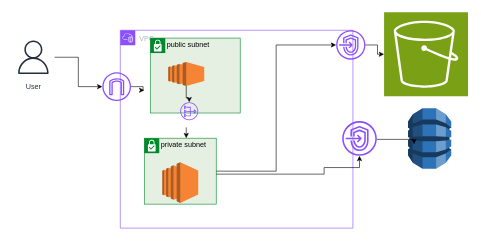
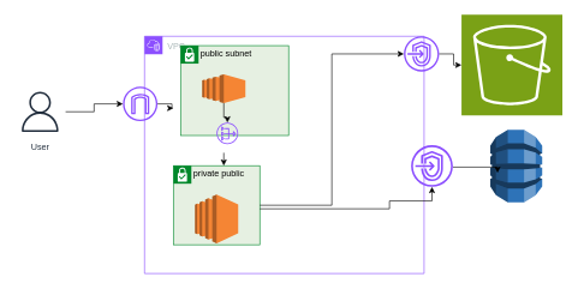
- <mxCell id="18" value="User" style="sketch=0;outlineConnect=0;fontColor=#232F3E;gradientColor=none;strokeColor=#232F3E;fillColor=#ffffff;dashed=0;verticalLabelPosition=bottom;verticalAlign=top;align=center;html=1;fontSize=12;fontStyle=0;aspect=fixed;shape=mxgraph.aws4.resourceIcon;resIcon=mxgraph.aws4.user;" vertex="1" parent="1"><mxGeometry x="20" y="60" width="70" height="70" as="geometry" /></mxCell>
+ <mxCell id="18" value="User" style="sketch=0;outlineConnect=0;fontColor=#232F3E;gradientColor=none;strokeColor=#232F3E;fillColor=#ffffff;dashed=0;verticalLabelPosition=bottom;verticalAlign=top;align=center;html=1;fontSize=12;fontStyle=0;aspect=fixed;shape=mxgraph.aws4.resourceIcon;resIcon=mxgraph.aws4.user;" vertex="1" parent="1"><mxGeometry x="20" y="120" width="70" height="70" as="geometry" /></mxCell>
- <mxCell id="8" value="private subnet" style="shape=mxgraph.ibm.box;prType=subnet;fontStyle=0;verticalAlign=top;align=left;spacingLeft=32;spacingTop=4;fillColor=#E6F0E2;rounded=0;whiteSpace=wrap;html=1;strokeColor=#00882B;strokeWidth=1;dashed=0;container=1;spacing=-4;collapsible=0;expand=0;recursiveResize=0;" vertex="1" parent="2"><mxGeometry x="40" y="180" width="120" height="110" as="geometry" /></mxCell>
+ <mxCell id="8" value="private public" style="shape=mxgraph.ibm.box;prType=subnet;fontStyle=0;verticalAlign=top;align=left;spacingLeft=32;spacingTop=4;fillColor=#E6F0E2;rounded=0;whiteSpace=wrap;html=1;strokeColor=#00882B;strokeWidth=1;dashed=0;container=1;spacing=-4;collapsible=0;expand=0;recursiveResize=0;" vertex="1" parent="2"><mxGeometry x="40" y="180" width="120" height="110" as="geometry" /></mxCell>
